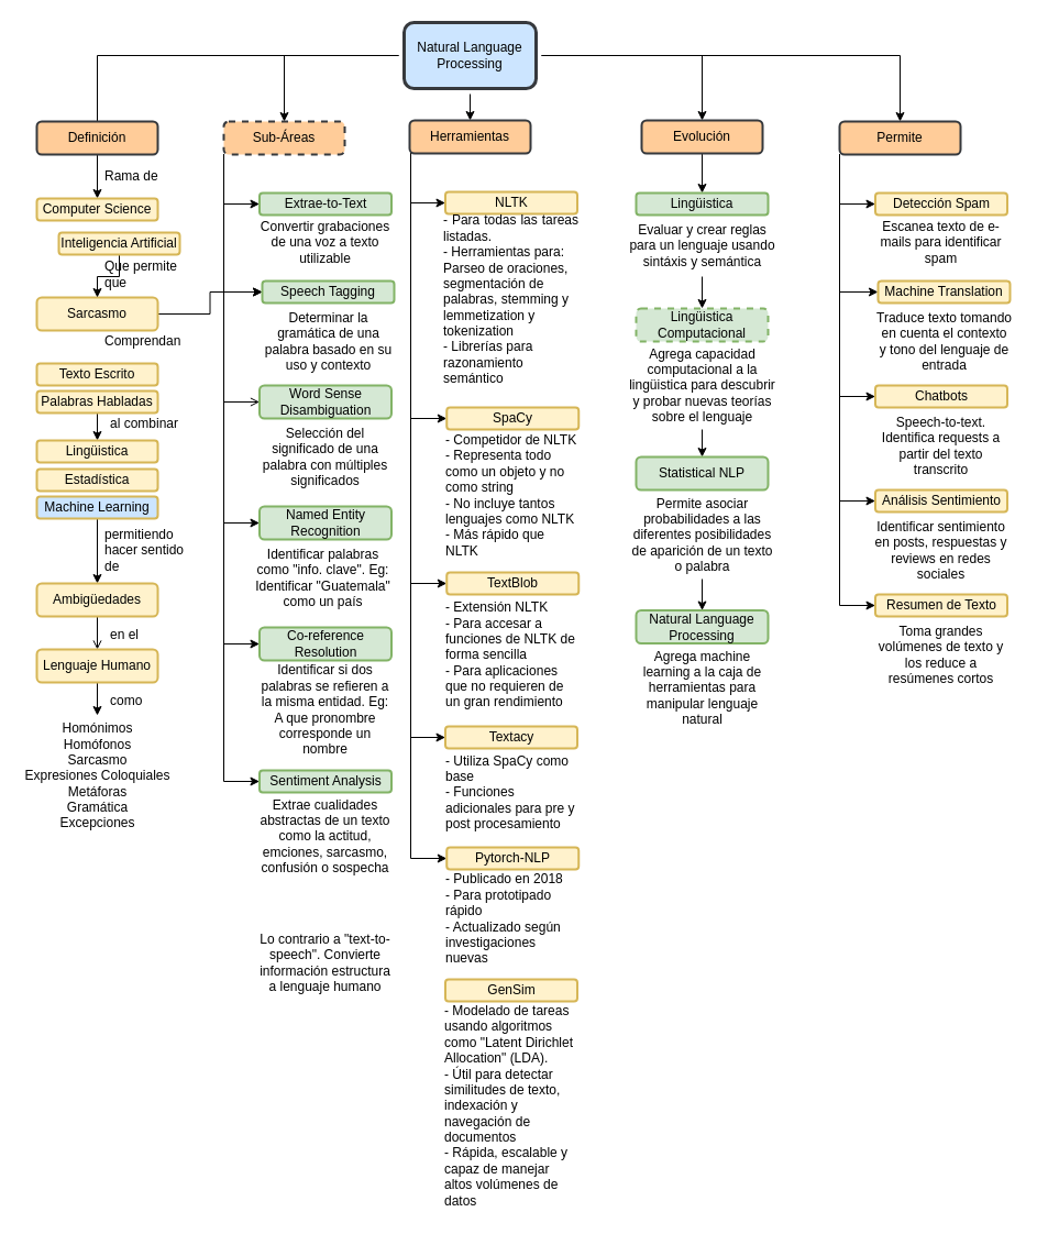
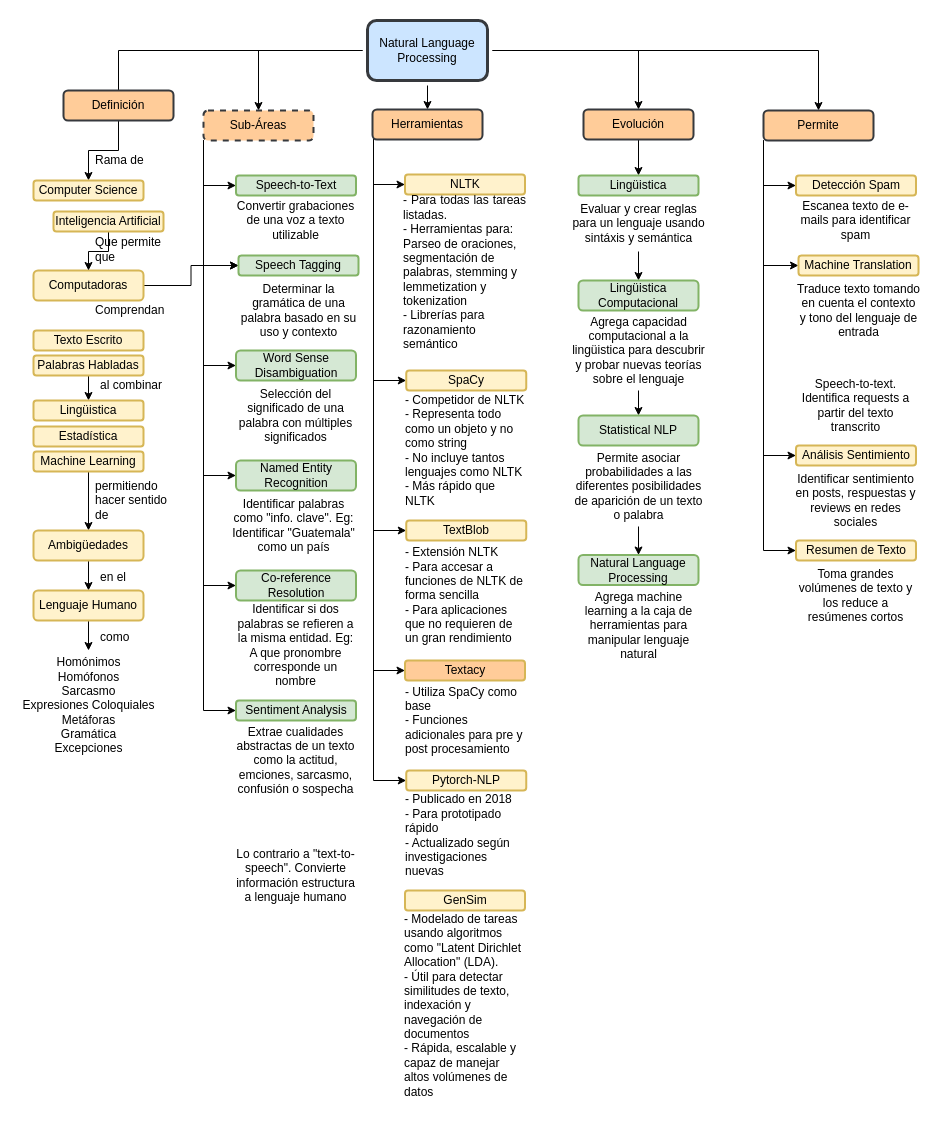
- <mxCell id="9" value="Definición" style="rounded=1;whiteSpace=wrap;html=1;fillColor=#ffcc99;strokeColor=#36393d;strokeWidth=2;" parent="1" vertex="1"><mxGeometry x="33" y="110" width="110" height="30" as="geometry" /></mxCell>
+ <mxCell id="9" value="Definición" style="rounded=1;whiteSpace=wrap;html=1;fillColor=#ffcc99;strokeColor=#36393d;strokeWidth=2;" parent="1" vertex="1"><mxGeometry x="63" y="90" width="110" height="30" as="geometry" /></mxCell>
- <mxCell id="58" value="Extrae-to-Text" style="rounded=1;whiteSpace=wrap;html=1;fillColor=#d5e8d4;strokeColor=#82b366;strokeWidth=2;" vertex="1" parent="1"><mxGeometry x="235.5" y="175" width="120" height="20" as="geometry" /></mxCell>
+ <mxCell id="58" value="Speech-to-Text" style="rounded=1;whiteSpace=wrap;html=1;fillColor=#d5e8d4;strokeColor=#82b366;strokeWidth=2;" vertex="1" parent="1"><mxGeometry x="235.5" y="175" width="120" height="20" as="geometry" /></mxCell>
- <mxCell id="15" value="Sarcasmo" style="rounded=1;whiteSpace=wrap;html=1;fillColor=#fff2cc;strokeColor=#d6b656;strokeWidth=2;" parent="1" vertex="1"><mxGeometry x="33" y="270" width="110" height="30" as="geometry" /></mxCell>
+ <mxCell id="15" value="Computadoras" style="rounded=1;whiteSpace=wrap;html=1;fillColor=#fff2cc;strokeColor=#d6b656;strokeWidth=2;" parent="1" vertex="1"><mxGeometry x="33" y="270" width="110" height="30" as="geometry" /></mxCell>
- <mxCell id="93" value="Lingüistica Computacional" style="rounded=1;whiteSpace=wrap;html=1;fillColor=#d5e8d4;strokeColor=#82b366;strokeWidth=2;dashed=1;" vertex="1" parent="1"><mxGeometry x="578" y="280" width="120" height="30" as="geometry" /></mxCell>
+ <mxCell id="93" value="Lingüistica Computacional" style="rounded=1;whiteSpace=wrap;html=1;fillColor=#d5e8d4;strokeColor=#82b366;strokeWidth=2;" vertex="1" parent="1"><mxGeometry x="578" y="280" width="120" height="30" as="geometry" /></mxCell>
- <mxCell id="19" style="edgeStyle=orthogonalEdgeStyle;rounded=0;orthogonalLoop=1;jettySize=auto;html=1;entryX=0;entryY=0.5;entryDx=0;entryDy=0;" edge="1" parent="1" source="22" target="25"><mxGeometry relative="1" as="geometry"><Array as="points"><mxPoint x="763" y="360" /></Array></mxGeometry></mxCell>
- <mxCell id="25" value="Chatbots" style="rounded=1;whiteSpace=wrap;html=1;fillColor=#fff2cc;strokeColor=#d6b656;strokeWidth=2;" vertex="1" parent="1"><mxGeometry x="795.5" y="350" width="120" height="20" as="geometry" /></mxCell>
- <mxCell id="53" style="edgeStyle=orthogonalEdgeStyle;rounded=0;orthogonalLoop=1;jettySize=auto;html=1;entryX=0;entryY=0.5;entryDx=0;entryDy=0;endArrow=open;" edge="1" parent="1" source="57" target="60"><mxGeometry relative="1" as="geometry"><Array as="points"><mxPoint x="203" y="365" /></Array></mxGeometry></mxCell>
+ <mxCell id="53" style="edgeStyle=orthogonalEdgeStyle;rounded=0;orthogonalLoop=1;jettySize=auto;html=1;entryX=0;entryY=0.5;entryDx=0;entryDy=0;" edge="1" parent="1" source="57" target="60"><mxGeometry relative="1" as="geometry"><Array as="points"><mxPoint x="203" y="365" /></Array></mxGeometry></mxCell>
- <mxCell id="81" value="Machine Learning" style="rounded=1;whiteSpace=wrap;html=1;fillColor=#cce5ff;strokeColor=#d6b656;strokeWidth=2;" vertex="1" parent="1"><mxGeometry x="33" y="451" width="110" height="20" as="geometry" /></mxCell>
+ <mxCell id="81" value="Machine Learning" style="rounded=1;whiteSpace=wrap;html=1;fillColor=#fff2cc;strokeColor=#d6b656;strokeWidth=2;" vertex="1" parent="1"><mxGeometry x="33" y="451" width="110" height="20" as="geometry" /></mxCell>
- <mxCell id="83" style="edgeStyle=orthogonalEdgeStyle;rounded=0;orthogonalLoop=1;jettySize=auto;html=1;endArrow=open;" edge="1" parent="1" source="84" target="87"><mxGeometry relative="1" as="geometry" /></mxCell>
+ <mxCell id="83" style="edgeStyle=orthogonalEdgeStyle;rounded=0;orthogonalLoop=1;jettySize=auto;html=1;" edge="1" parent="1" source="84" target="87"><mxGeometry relative="1" as="geometry" /></mxCell>
- <mxCell id="42" value="Textacy" style="rounded=1;whiteSpace=wrap;html=1;fillColor=#fff2cc;strokeColor=#d6b656;strokeWidth=2;" vertex="1" parent="1"><mxGeometry x="404.5" y="660" width="120" height="20" as="geometry" /></mxCell>
+ <mxCell id="42" value="Textacy" style="rounded=1;whiteSpace=wrap;html=1;fillColor=#ffcc99;strokeColor=#d6b656;strokeWidth=2;" vertex="1" parent="1"><mxGeometry x="404.5" y="660" width="120" height="20" as="geometry" /></mxCell>
